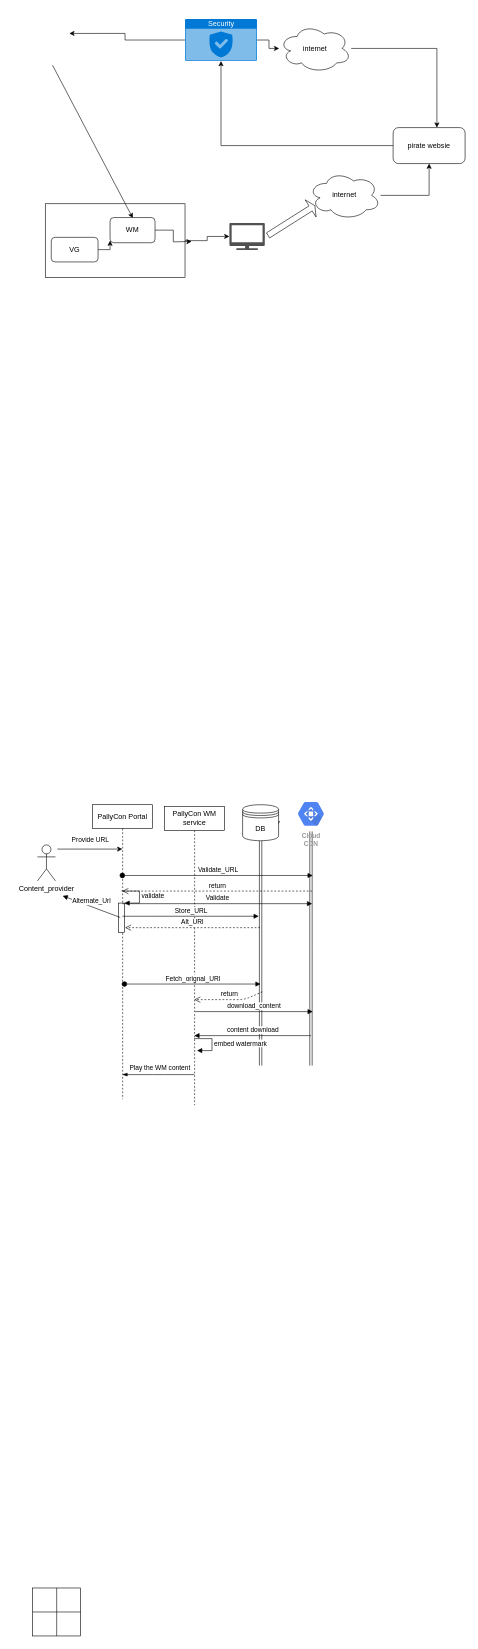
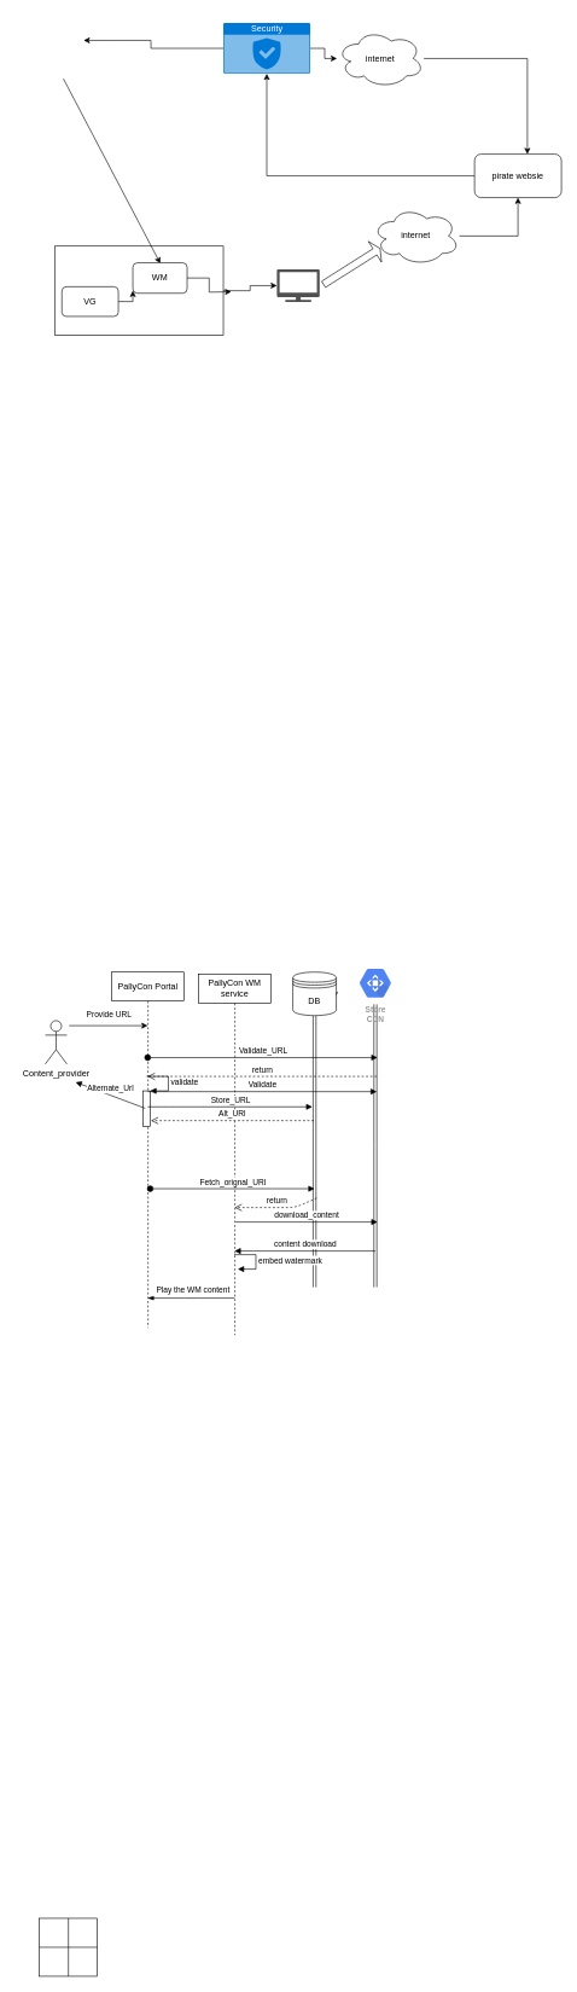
- <mxCell id="29" value="Cloud&#10;CDN" style="html=1;fillColor=#5184F3;strokeColor=none;verticalAlign=top;labelPosition=center;verticalLabelPosition=bottom;align=center;spacingTop=-6;fontSize=11;fontStyle=1;fontColor=#999999;shape=mxgraph.gcp2.hexIcon;prIcon=cloud_cdn" vertex="1" parent="1"><mxGeometry x="485" y="1327" width="66" height="58.5" as="geometry" /></mxCell>
+ <mxCell id="29" value="Store&#10;CDN" style="html=1;fillColor=#5184F3;strokeColor=none;verticalAlign=top;labelPosition=center;verticalLabelPosition=bottom;align=center;spacingTop=-6;fontSize=11;fontStyle=1;fontColor=#999999;shape=mxgraph.gcp2.hexIcon;prIcon=cloud_cdn" vertex="1" parent="1"><mxGeometry x="485" y="1327" width="66" height="58.5" as="geometry" /></mxCell>
